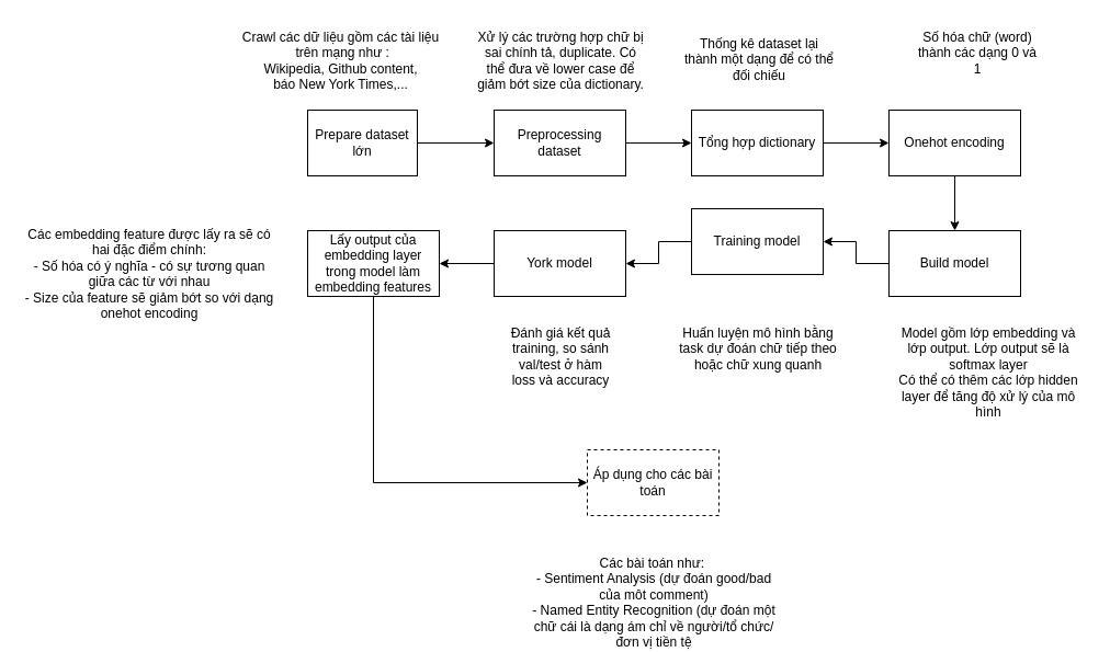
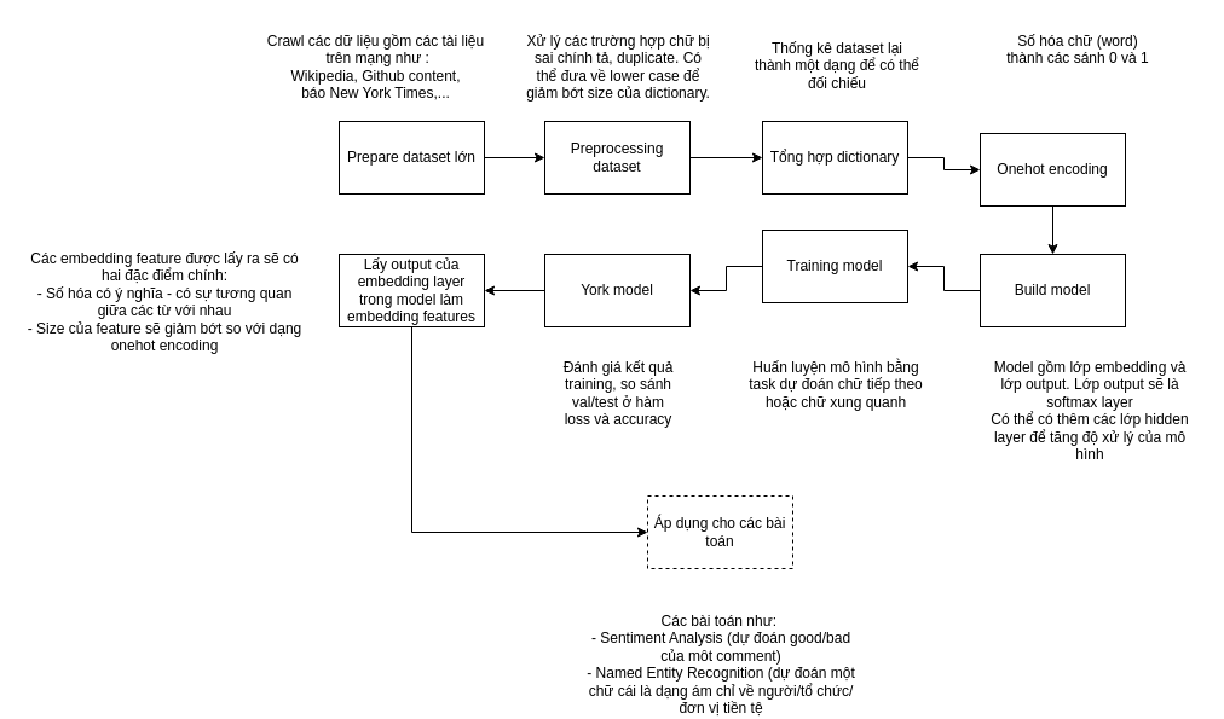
- <mxCell id="22" value="&lt;div style=&quot;text-align: center;&quot;&gt;Số hóa chữ (word) thành các dạng 0 và 1&lt;/div&gt;" style="text;whiteSpace=wrap;html=1;" parent="1" vertex="1"><mxGeometry x="830" y="20" width="120" height="50" as="geometry" /></mxCell>
+ <mxCell id="22" value="&lt;div style=&quot;text-align: center;&quot;&gt;Số hóa chữ (word) thành các sánh 0 và 1&lt;/div&gt;" style="text;whiteSpace=wrap;html=1;" parent="1" vertex="1"><mxGeometry x="830" y="20" width="120" height="50" as="geometry" /></mxCell>
- <mxCell id="3" value="Prepare dataset lớn" style="rounded=0;whiteSpace=wrap;html=1;" parent="1" vertex="1"><mxGeometry x="280" y="100" width="100" height="60" as="geometry" /></mxCell>
+ <mxCell id="3" value="Prepare dataset lớn" style="rounded=0;whiteSpace=wrap;html=1;" parent="1" vertex="1"><mxGeometry x="280" y="100" width="120" height="60" as="geometry" /></mxCell>
- <mxCell id="9" value="Onehot encoding" style="rounded=0;whiteSpace=wrap;html=1;" parent="1" vertex="1"><mxGeometry x="810" y="100" width="120" height="60" as="geometry" /></mxCell>
+ <mxCell id="9" value="Onehot encoding" style="rounded=0;whiteSpace=wrap;html=1;" parent="1" vertex="1"><mxGeometry x="810" y="110" width="120" height="60" as="geometry" /></mxCell>
